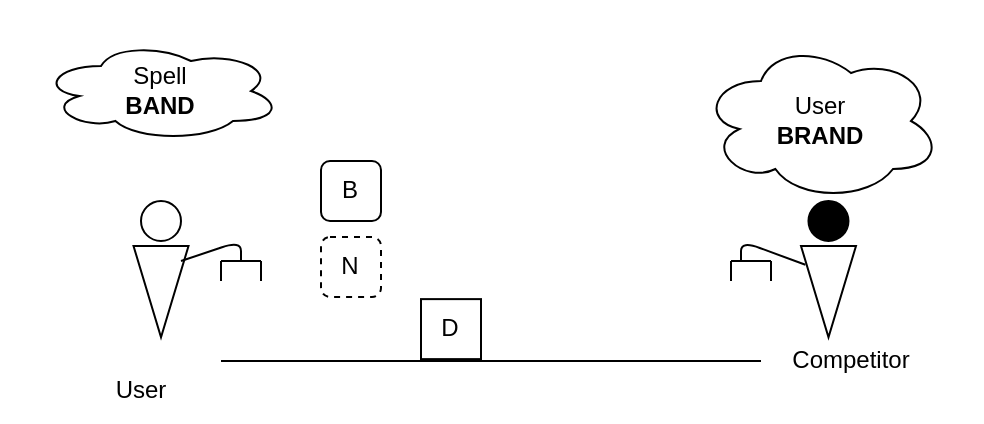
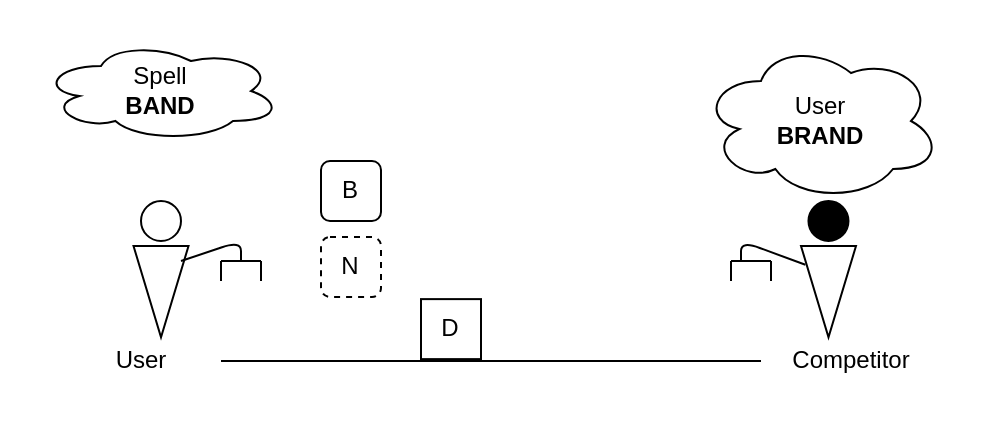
- <mxCell id="26" value="User" style="text;html=1;align=center;verticalAlign=middle;resizable=0;points=[];autosize=1;" vertex="1" parent="1"><mxGeometry x="50" y="185" width="40" height="20" as="geometry" /></mxCell>
+ <mxCell id="26" value="User" style="text;html=1;align=center;verticalAlign=middle;resizable=0;points=[];autosize=1;" vertex="1" parent="1"><mxGeometry x="50" y="170" width="40" height="20" as="geometry" /></mxCell>
